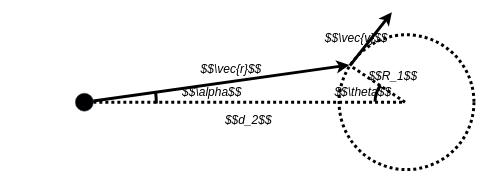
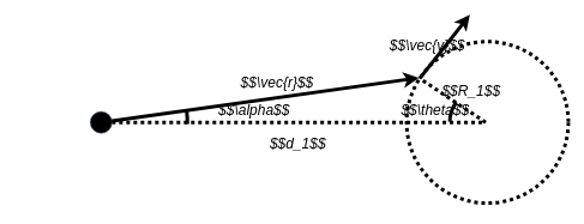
- <mxCell id="5" value="$$d_2$$" style="text;html=1;strokeColor=none;fillColor=none;align=center;verticalAlign=middle;whiteSpace=wrap;rounded=0;fontSize=20;fontStyle=2" parent="1" vertex="1"><mxGeometry x="384" y="184" width="60" height="30" as="geometry" /></mxCell>
+ <mxCell id="5" value="$$d_1$$" style="text;html=1;strokeColor=none;fillColor=none;align=center;verticalAlign=middle;whiteSpace=wrap;rounded=0;fontSize=20;fontStyle=2" parent="1" vertex="1"><mxGeometry x="384" y="184" width="60" height="30" as="geometry" /></mxCell>
